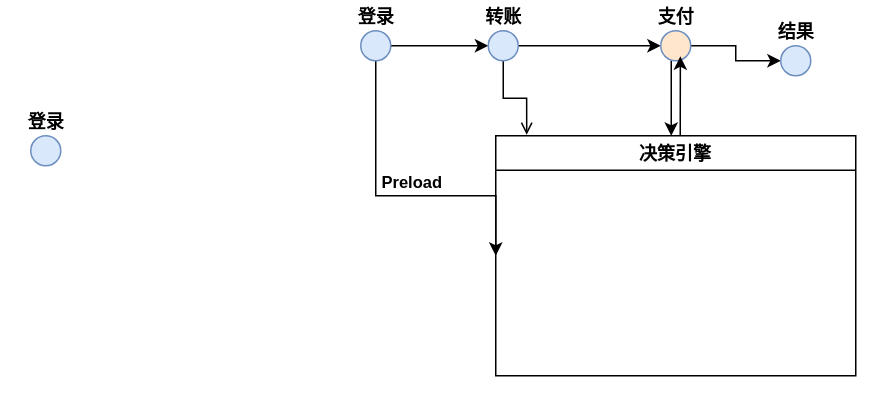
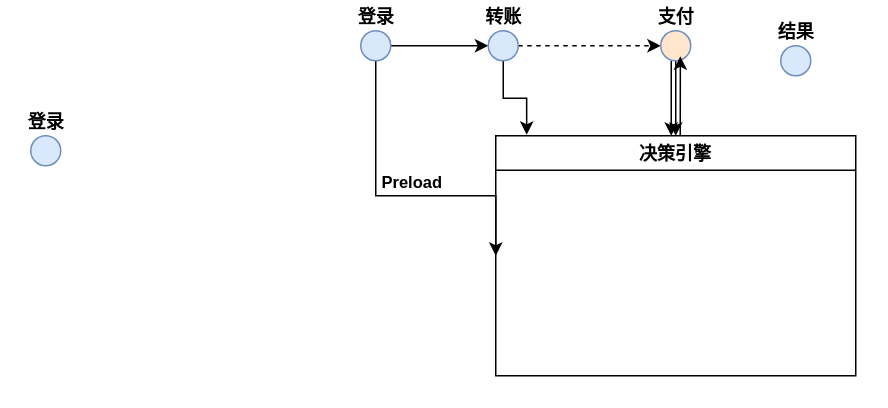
- <mxCell id="6" value="" style="edgeStyle=orthogonalEdgeStyle;rounded=0;orthogonalLoop=1;jettySize=auto;html=1;" edge="1" parent="1" source="8" target="11"><mxGeometry relative="1" as="geometry" /></mxCell>
+ <mxCell id="6" value="" style="edgeStyle=orthogonalEdgeStyle;rounded=0;orthogonalLoop=1;jettySize=auto;html=1;dashed=1;" edge="1" parent="1" source="8" target="11"><mxGeometry relative="1" as="geometry" /></mxCell>
- <mxCell id="9" value="" style="edgeStyle=orthogonalEdgeStyle;rounded=0;orthogonalLoop=1;jettySize=auto;html=1;" edge="1" parent="1" source="11" target="12"><mxGeometry relative="1" as="geometry" /></mxCell>
+ <mxCell id="9" value="" style="edgeStyle=orthogonalEdgeStyle;rounded=0;orthogonalLoop=1;jettySize=auto;html=1;" edge="1" parent="1" source="11" target="14"><mxGeometry relative="1" as="geometry" /></mxCell>
- <mxCell id="7" style="edgeStyle=orthogonalEdgeStyle;rounded=0;orthogonalLoop=1;jettySize=auto;html=1;entryX=0.086;entryY=-0.004;entryDx=0;entryDy=0;entryPerimeter=0;endArrow=open;" edge="1" parent="1" source="8" target="14"><mxGeometry relative="1" as="geometry" /></mxCell>
+ <mxCell id="7" style="edgeStyle=orthogonalEdgeStyle;rounded=0;orthogonalLoop=1;jettySize=auto;html=1;entryX=0.086;entryY=-0.004;entryDx=0;entryDy=0;entryPerimeter=0;" edge="1" parent="1" source="8" target="14"><mxGeometry relative="1" as="geometry" /></mxCell>
